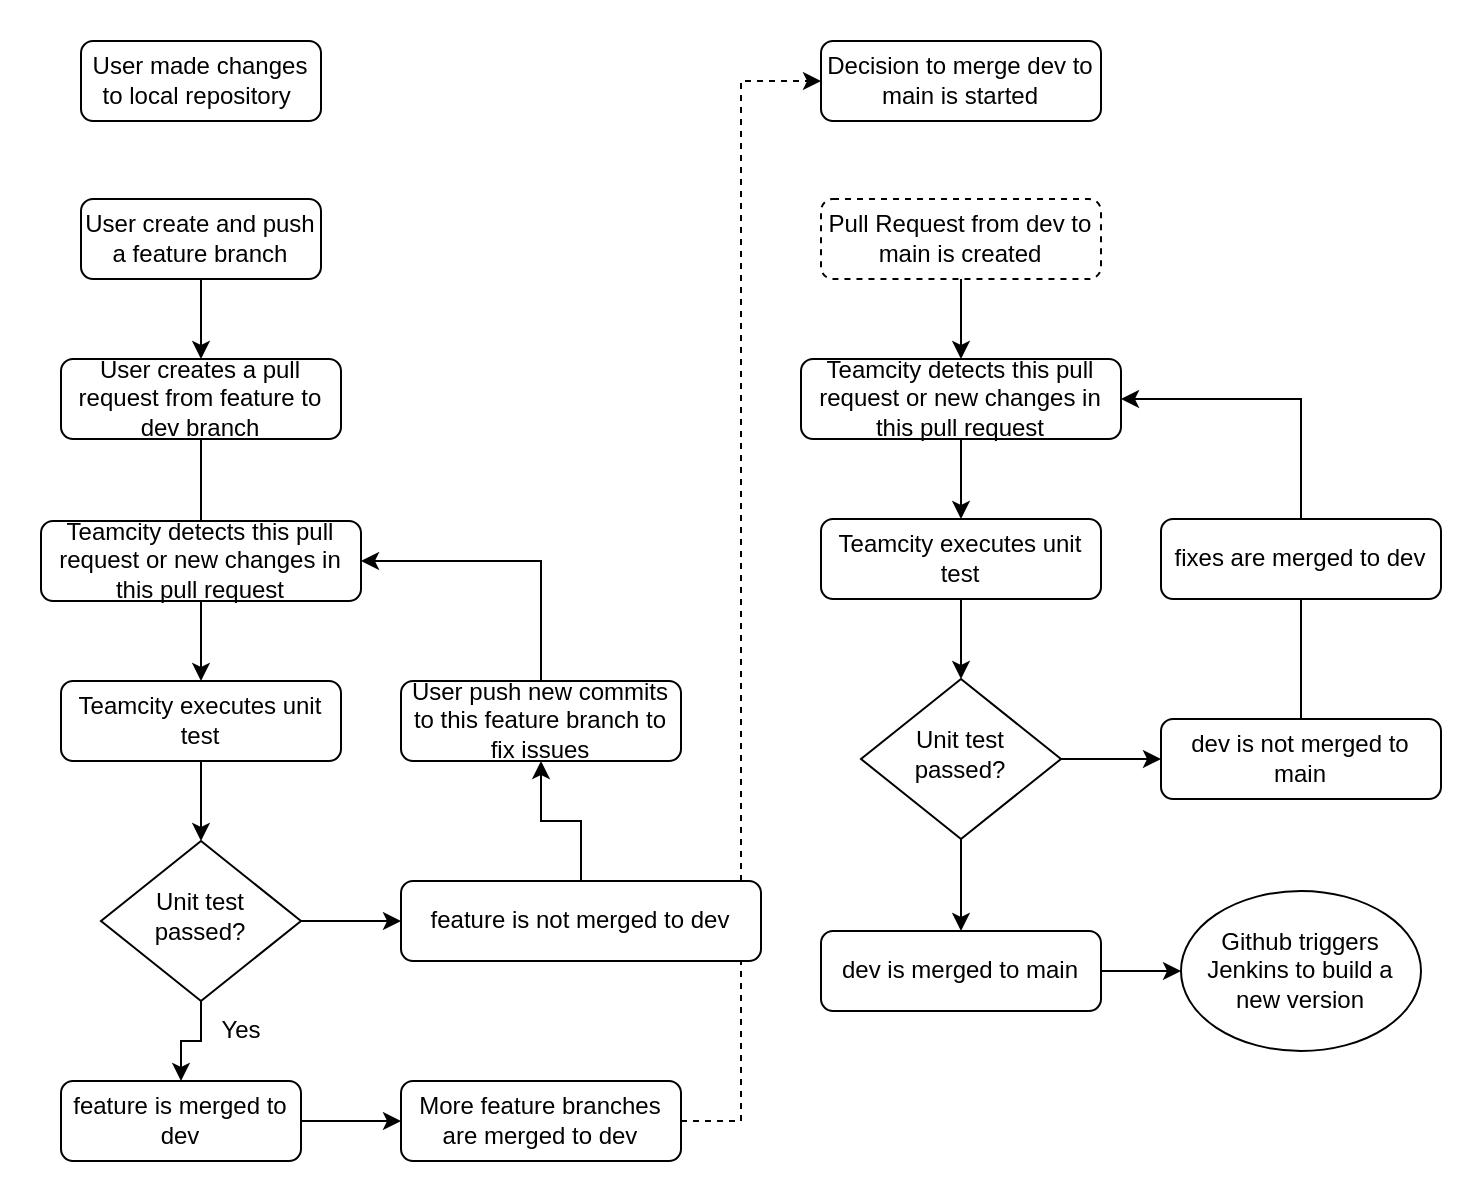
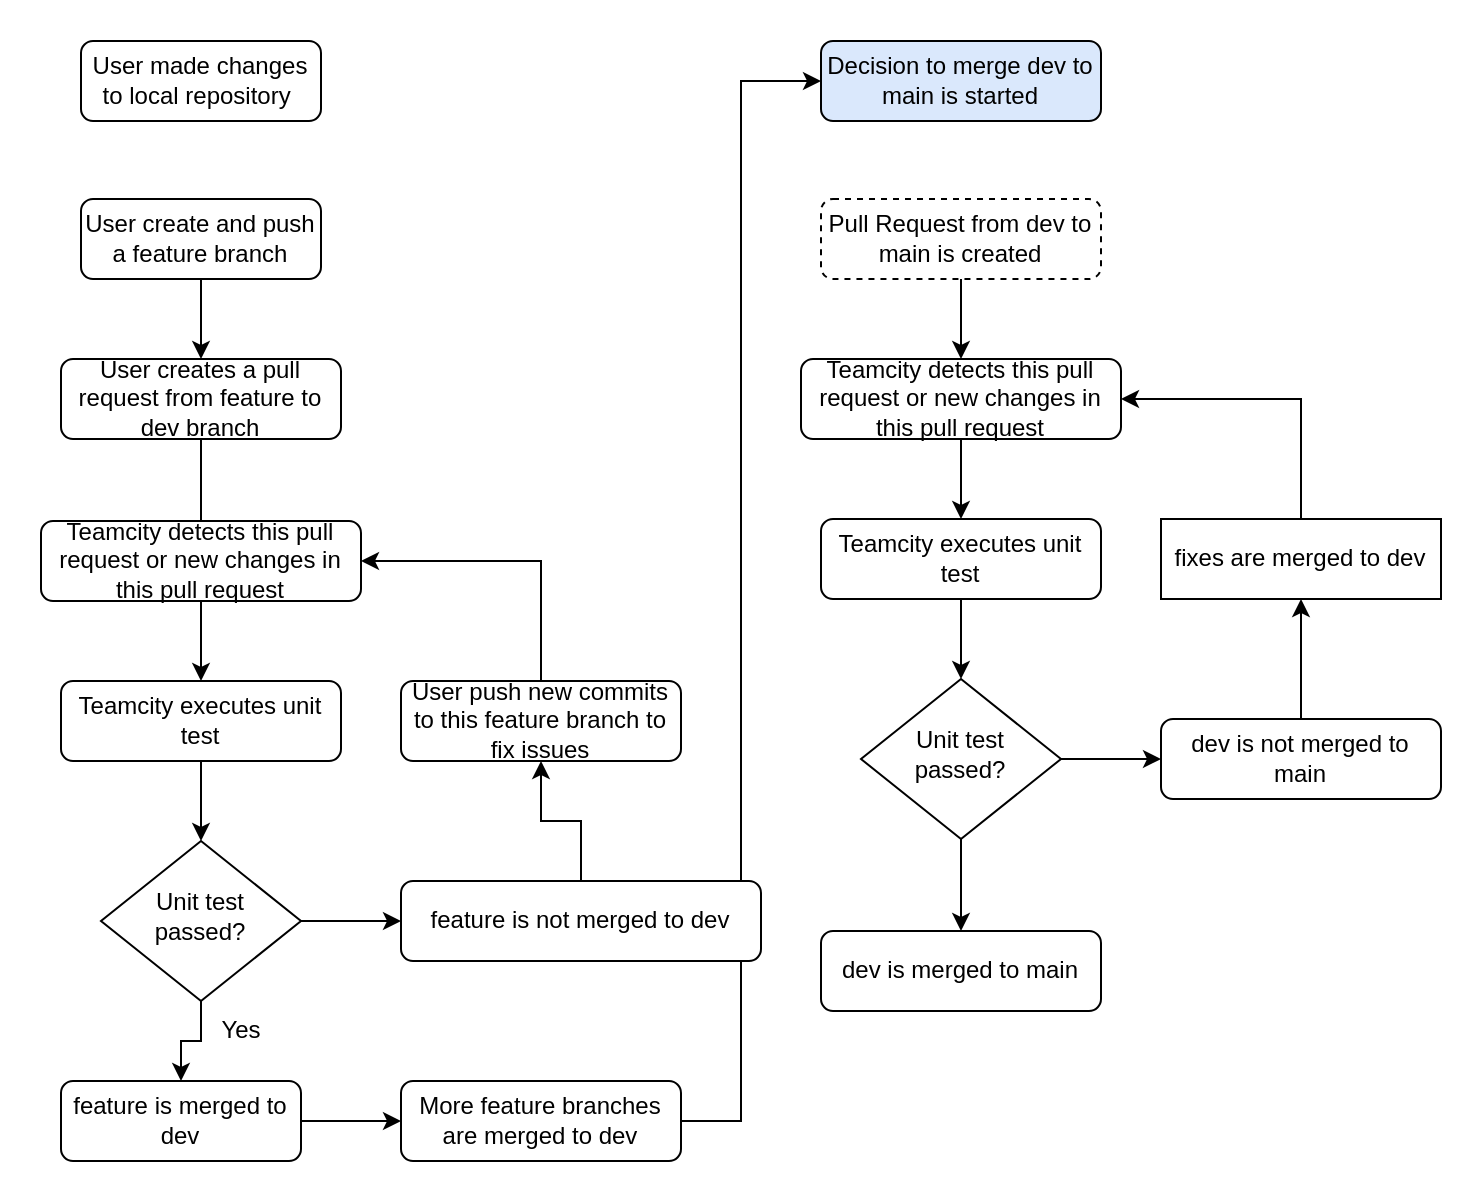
- <mxCell id="23" value="Decision to merge dev to main is started" style="rounded=1;whiteSpace=wrap;html=1;fontSize=12;glass=0;strokeWidth=1;shadow=0;" vertex="1" parent="1"><mxGeometry x="410" y="20" width="140" height="40" as="geometry" /></mxCell>
+ <mxCell id="23" value="Decision to merge dev to main is started" style="rounded=1;whiteSpace=wrap;html=1;fontSize=12;glass=0;strokeWidth=1;shadow=0;fillColor=#dae8fc;" vertex="1" parent="1"><mxGeometry x="410" y="20" width="140" height="40" as="geometry" /></mxCell>
- <mxCell id="17" style="edgeStyle=orthogonalEdgeStyle;rounded=0;orthogonalLoop=1;jettySize=auto;html=1;entryX=0;entryY=0.5;entryDx=0;entryDy=0;dashed=1;" edge="1" parent="1" source="18" target="23"><mxGeometry relative="1" as="geometry"><Array as="points"><mxPoint x="370" y="560" /><mxPoint x="370" y="40" /></Array></mxGeometry></mxCell>
+ <mxCell id="17" style="edgeStyle=orthogonalEdgeStyle;rounded=0;orthogonalLoop=1;jettySize=auto;html=1;entryX=0;entryY=0.5;entryDx=0;entryDy=0;" edge="1" parent="1" source="18" target="23"><mxGeometry relative="1" as="geometry"><Array as="points"><mxPoint x="370" y="560" /><mxPoint x="370" y="40" /></Array></mxGeometry></mxCell>
- <mxCell id="36" value="fixes are merged to dev" style="rounded=1;whiteSpace=wrap;html=1;fontSize=12;glass=0;strokeWidth=1;shadow=0;" vertex="1" parent="1"><mxGeometry x="580" y="259" width="140" height="40" as="geometry" /></mxCell>
+ <mxCell id="36" value="fixes are merged to dev" style="whiteSpace=wrap;html=1;fontSize=12;glass=0;strokeWidth=1;shadow=0;rounded=0;" vertex="1" parent="1"><mxGeometry x="580" y="259" width="140" height="40" as="geometry" /></mxCell>
- <mxCell id="37" style="edgeStyle=orthogonalEdgeStyle;rounded=0;orthogonalLoop=1;jettySize=auto;html=1;entryX=0.5;entryY=1;entryDx=0;entryDy=0;endArrow=none;" edge="1" source="38" target="36" parent="1"><mxGeometry relative="1" as="geometry" /></mxCell>
+ <mxCell id="37" style="edgeStyle=orthogonalEdgeStyle;rounded=0;orthogonalLoop=1;jettySize=auto;html=1;entryX=0.5;entryY=1;entryDx=0;entryDy=0;" edge="1" source="38" target="36" parent="1"><mxGeometry relative="1" as="geometry" /></mxCell>
- <mxCell id="33" style="edgeStyle=orthogonalEdgeStyle;rounded=0;orthogonalLoop=1;jettySize=auto;html=1;" edge="1" parent="1" source="34" target="39"><mxGeometry relative="1" as="geometry" /></mxCell>
- <mxCell id="39" value="Github triggers Jenkins to build a new version" style="ellipse;whiteSpace=wrap;html=1;" vertex="1" parent="1"><mxGeometry x="590" y="445" width="120" height="80" as="geometry" /></mxCell>
